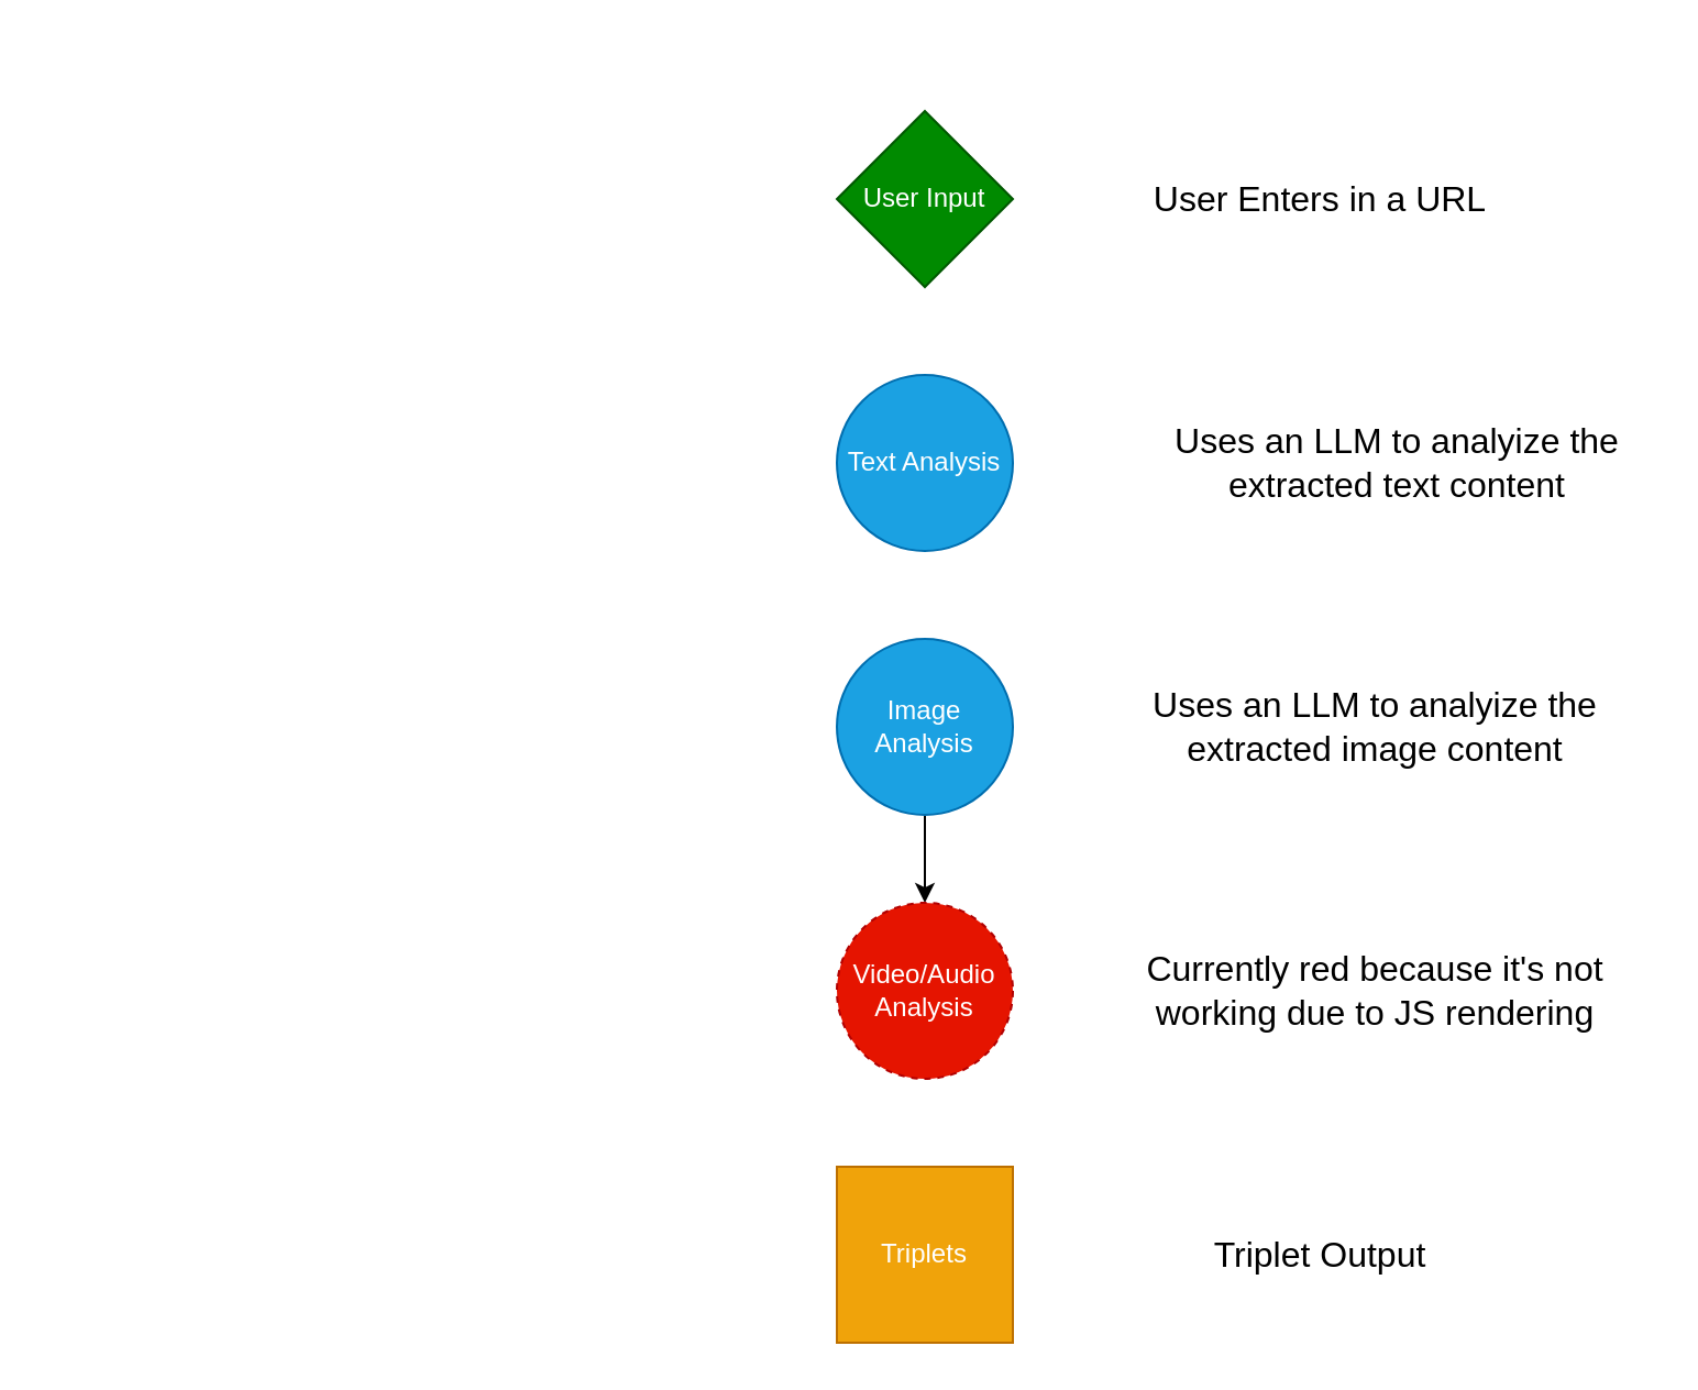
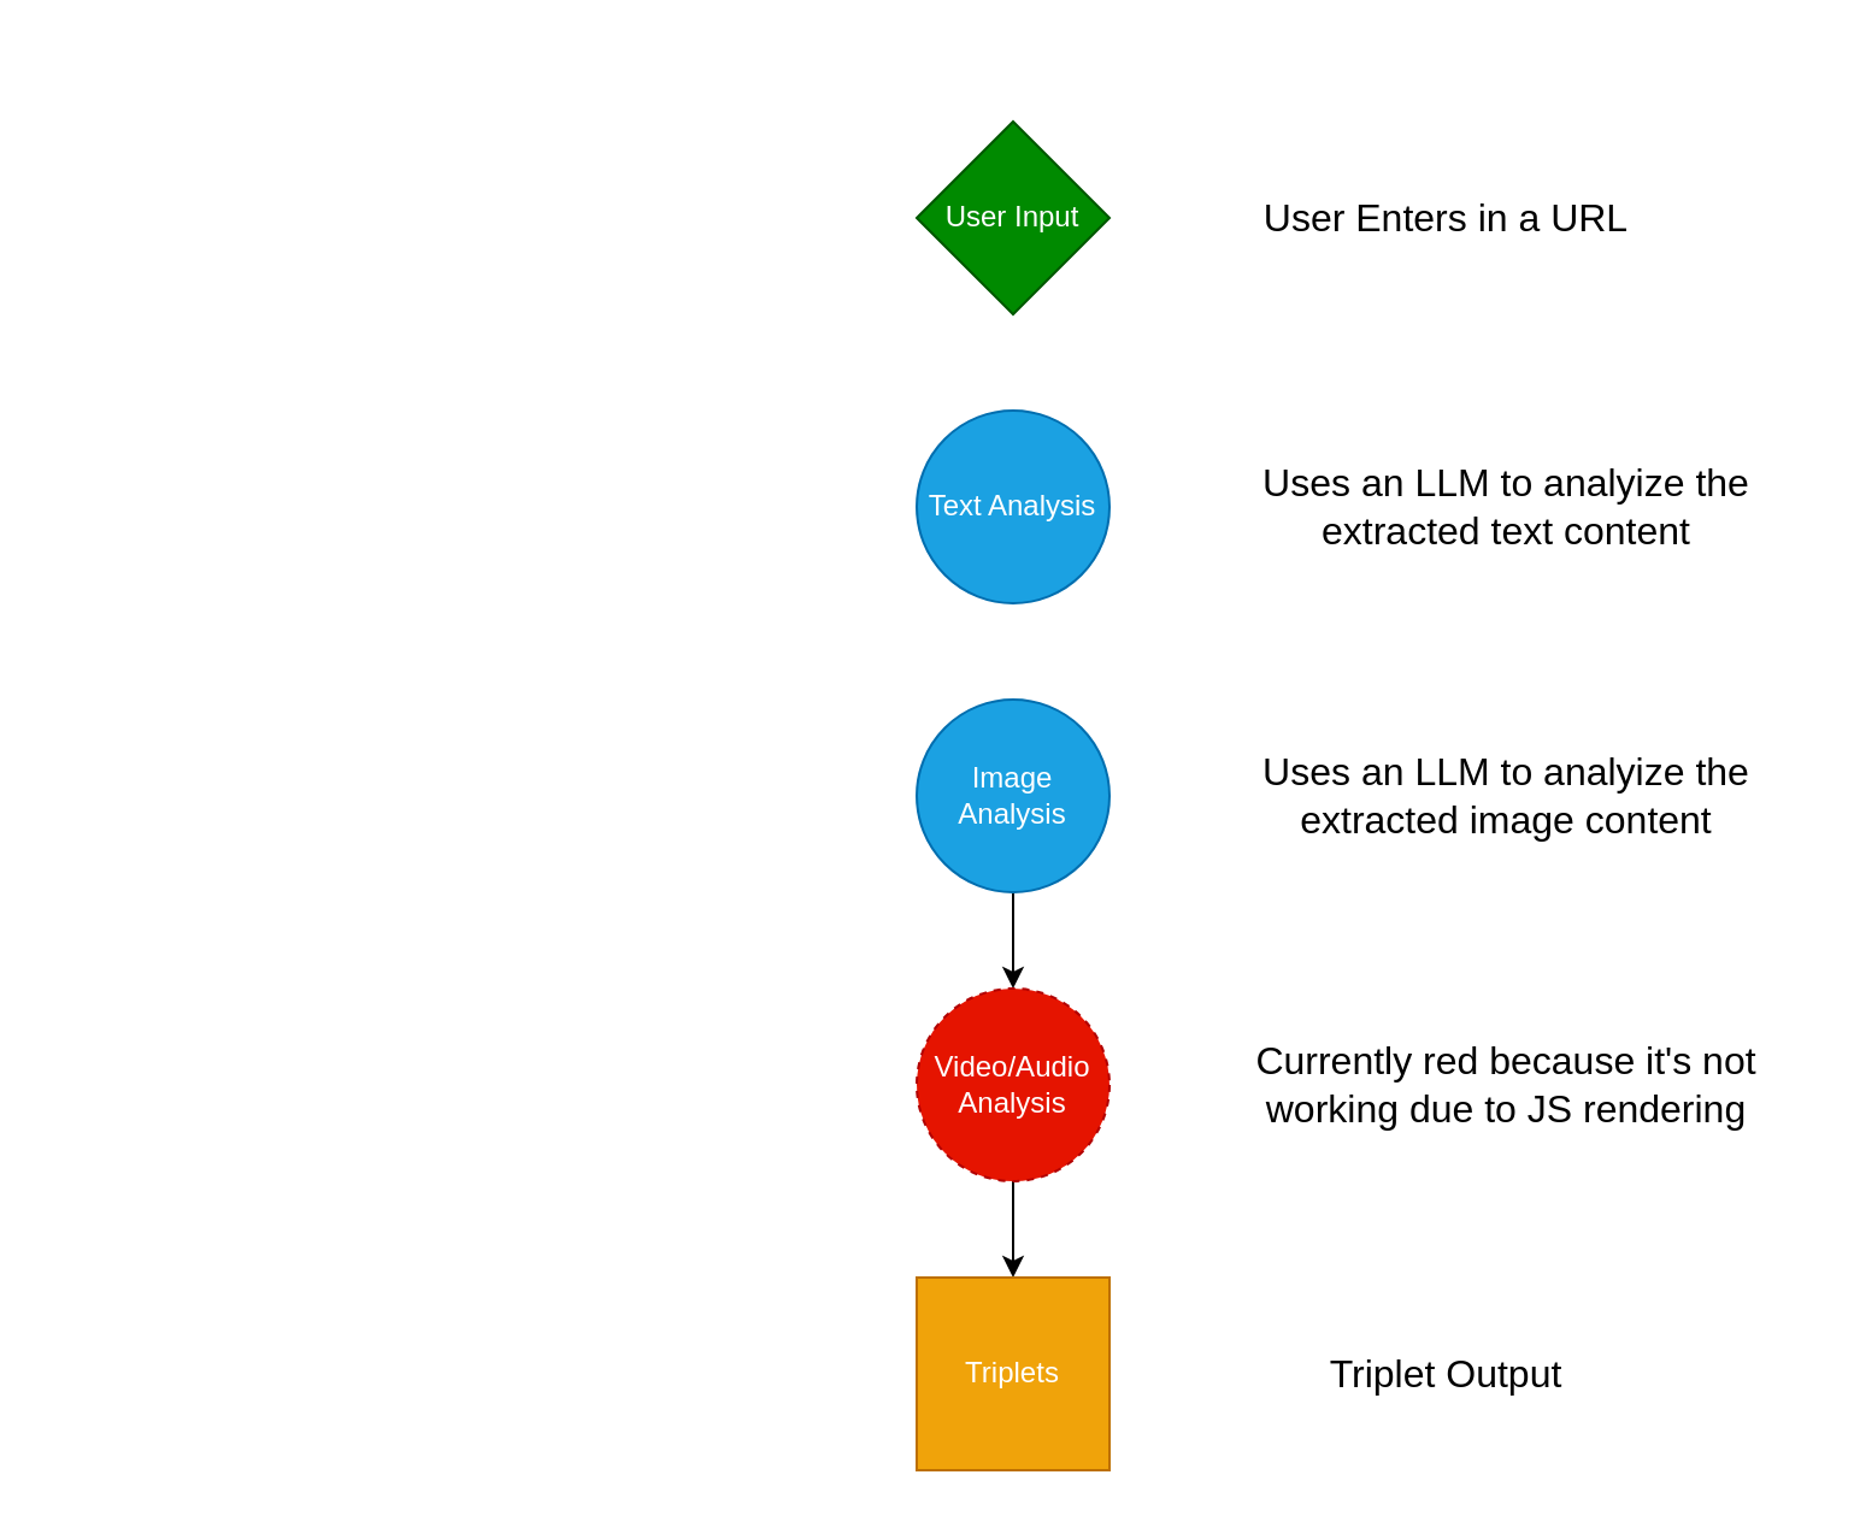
- <mxCell id="11" value="Uses an LLM to analyize the extracted text content" style="text;html=1;strokeColor=none;fillColor=none;align=center;verticalAlign=middle;whiteSpace=wrap;rounded=0;fontSize=16;" vertex="1" parent="1"><mxGeometry x="510" y="195" width="250" height="30" as="geometry" /></mxCell>
+ <mxCell id="11" value="Uses an LLM to analyize the extracted text content" style="text;html=1;strokeColor=none;fillColor=none;align=center;verticalAlign=middle;whiteSpace=wrap;rounded=0;fontSize=16;" vertex="1" parent="1"><mxGeometry x="500" y="195" width="250" height="30" as="geometry" /></mxCell>
+ <mxCell id="5" style="edgeStyle=none;html=1;exitX=0.5;exitY=1;exitDx=0;exitDy=0;entryX=0.5;entryY=0;entryDx=0;entryDy=0;" edge="1" parent="1" source="6" target="7"><mxGeometry relative="1" as="geometry" /></mxCell>
